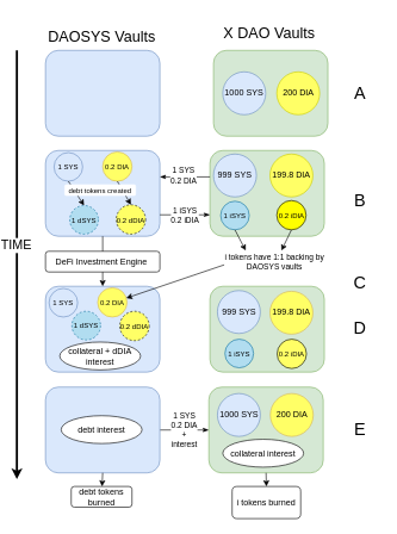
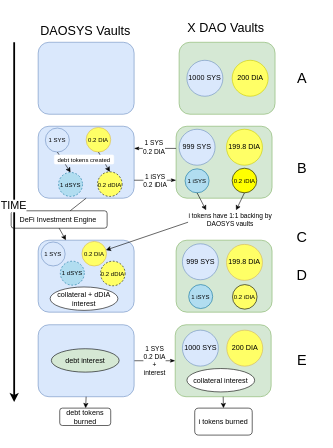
- <mxCell id="15" value="DeFi Investment Engine&amp;nbsp;" style="rounded=1;whiteSpace=wrap;html=1;fillColor=#FFFFFF;strokeColor=#000000;" vertex="1" parent="1"><mxGeometry x="60" y="351" width="160" height="29" as="geometry" /></mxCell>
+ <mxCell id="15" value="DeFi Investment Engine&amp;nbsp;" style="rounded=1;whiteSpace=wrap;html=1;fillColor=#FFFFFF;strokeColor=#000000;" vertex="1" parent="1"><mxGeometry x="15" y="351" width="160" height="29" as="geometry" /></mxCell>
- <mxCell id="43" value="debt interest" style="ellipse;whiteSpace=wrap;html=1;fillColor=#FFFFFF;strokeColor=#000000;" vertex="1" parent="1"><mxGeometry x="82" y="581" width="113" height="39" as="geometry" /></mxCell>
+ <mxCell id="43" value="debt interest" style="ellipse;whiteSpace=wrap;html=1;fillColor=#d5e8d4;strokeColor=#000000;" vertex="1" parent="1"><mxGeometry x="82" y="581" width="113" height="39" as="geometry" /></mxCell>
